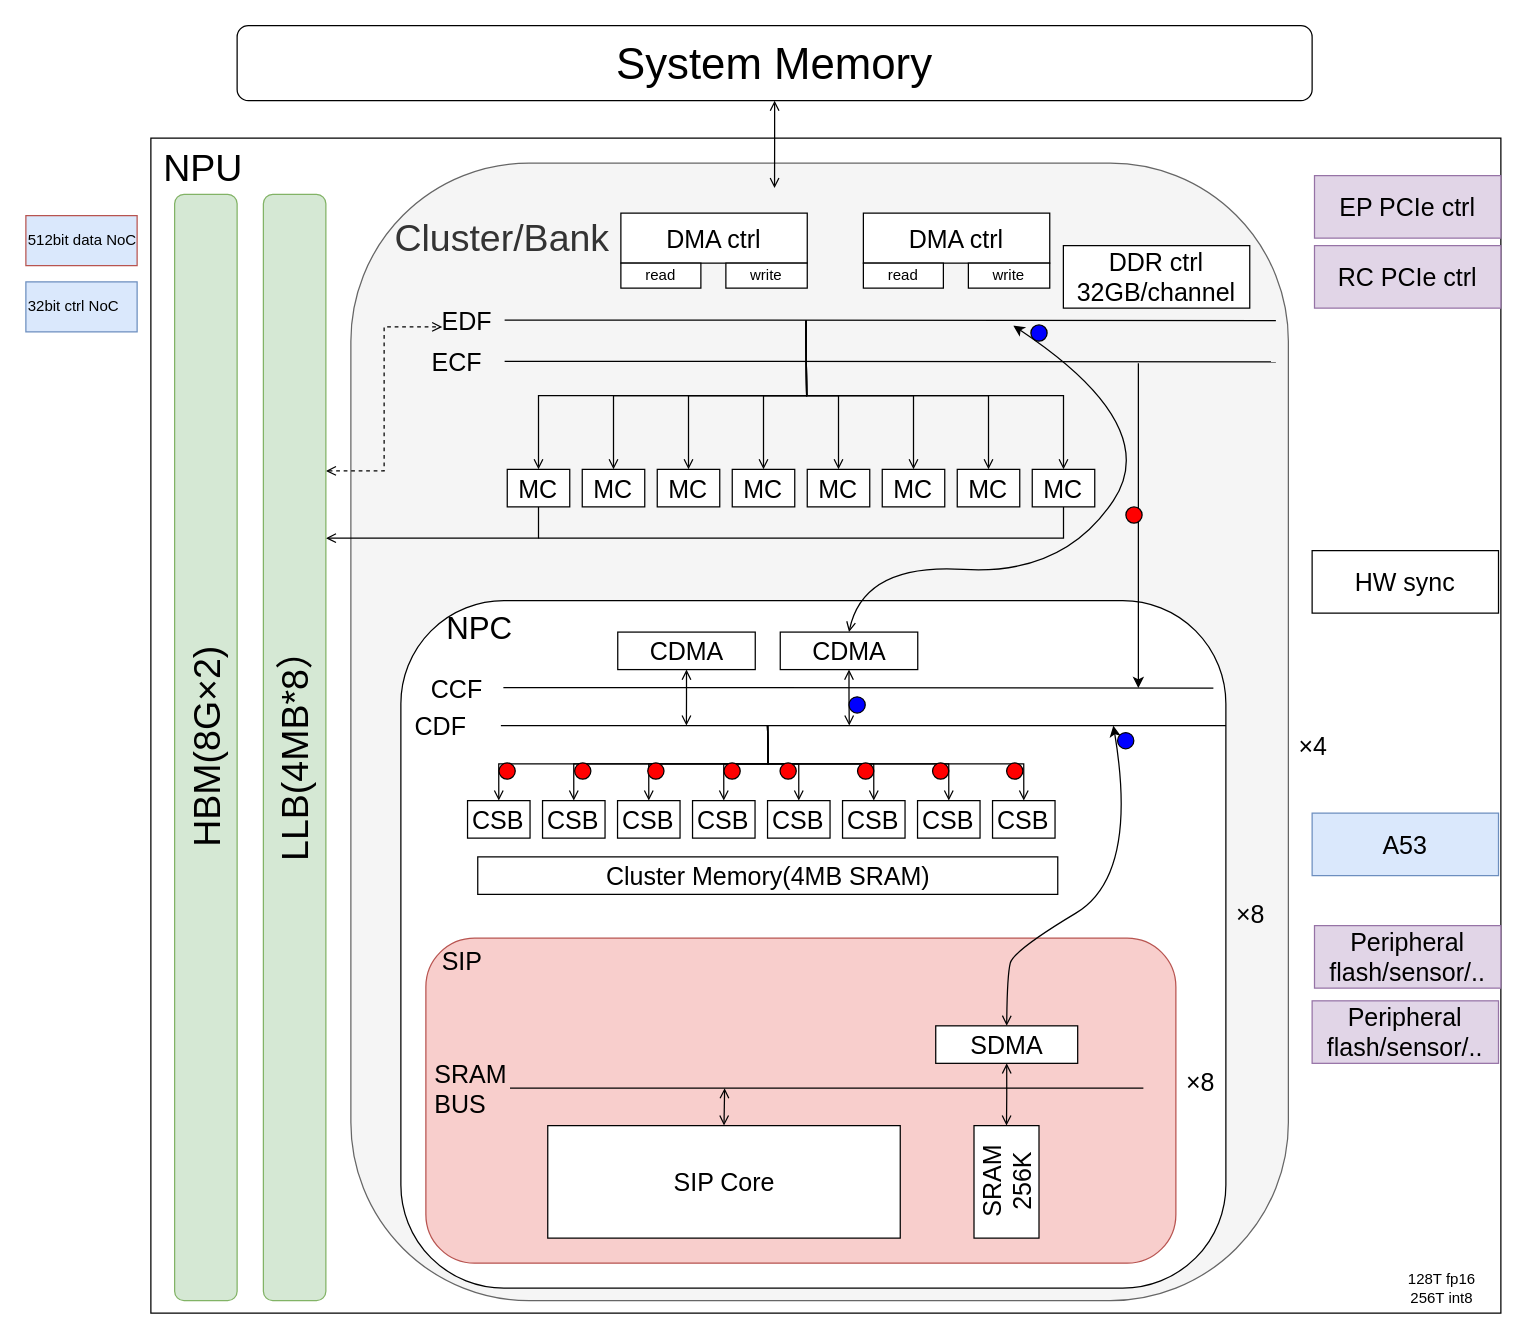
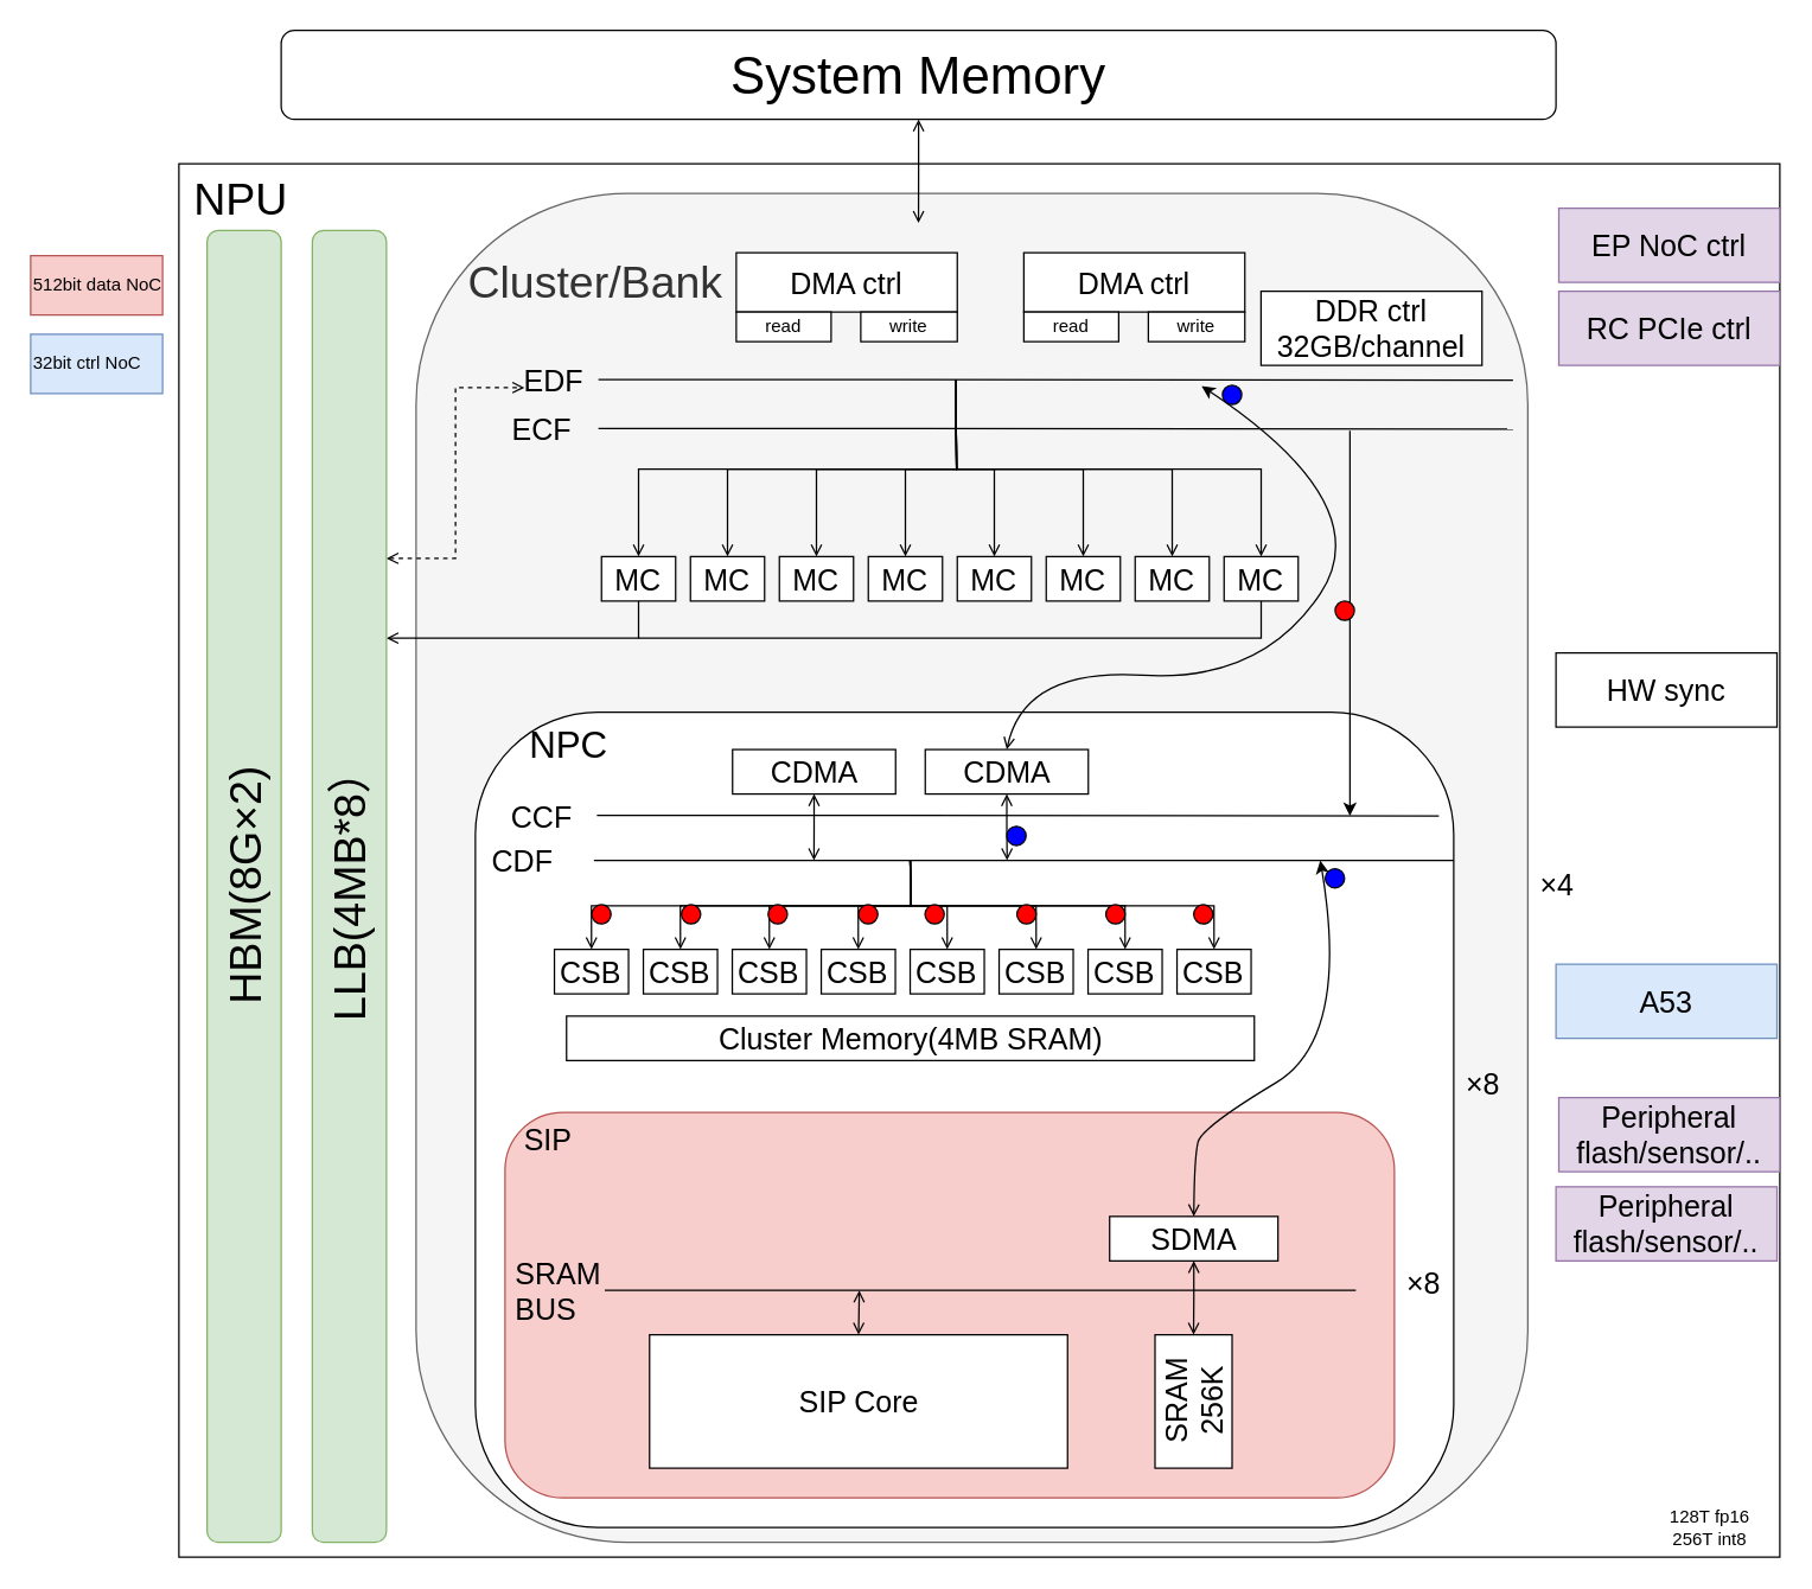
- <mxCell id="93" value="&lt;font style=&quot;font-size: 20px&quot;&gt;EP PCIe ctrl&lt;br&gt;&lt;/font&gt;" style="rounded=0;whiteSpace=wrap;html=1;align=center;fontSize=20;fillColor=#e1d5e7;strokeColor=#9673a6;" vertex="1" parent="1"><mxGeometry x="1050.9" y="140" width="149.1" height="50" as="geometry" /></mxCell>
+ <mxCell id="93" value="&lt;font style=&quot;font-size: 20px&quot;&gt;EP NoC ctrl&lt;br&gt;&lt;/font&gt;" style="rounded=0;whiteSpace=wrap;html=1;align=center;fontSize=20;fillColor=#e1d5e7;strokeColor=#9673a6;" vertex="1" parent="1"><mxGeometry x="1050.9" y="140" width="149.1" height="50" as="geometry" /></mxCell>
- <mxCell id="83" value="512bit data NoC" style="rounded=0;whiteSpace=wrap;html=1;align=left;fillColor=#dae8fc;strokeColor=#b85450;" vertex="1" parent="1"><mxGeometry x="20" y="172" width="89" height="40" as="geometry" /></mxCell>
+ <mxCell id="83" value="512bit data NoC" style="rounded=0;whiteSpace=wrap;html=1;align=left;fillColor=#f8cecc;strokeColor=#b85450;" vertex="1" parent="1"><mxGeometry x="20" y="172" width="89" height="40" as="geometry" /></mxCell>
